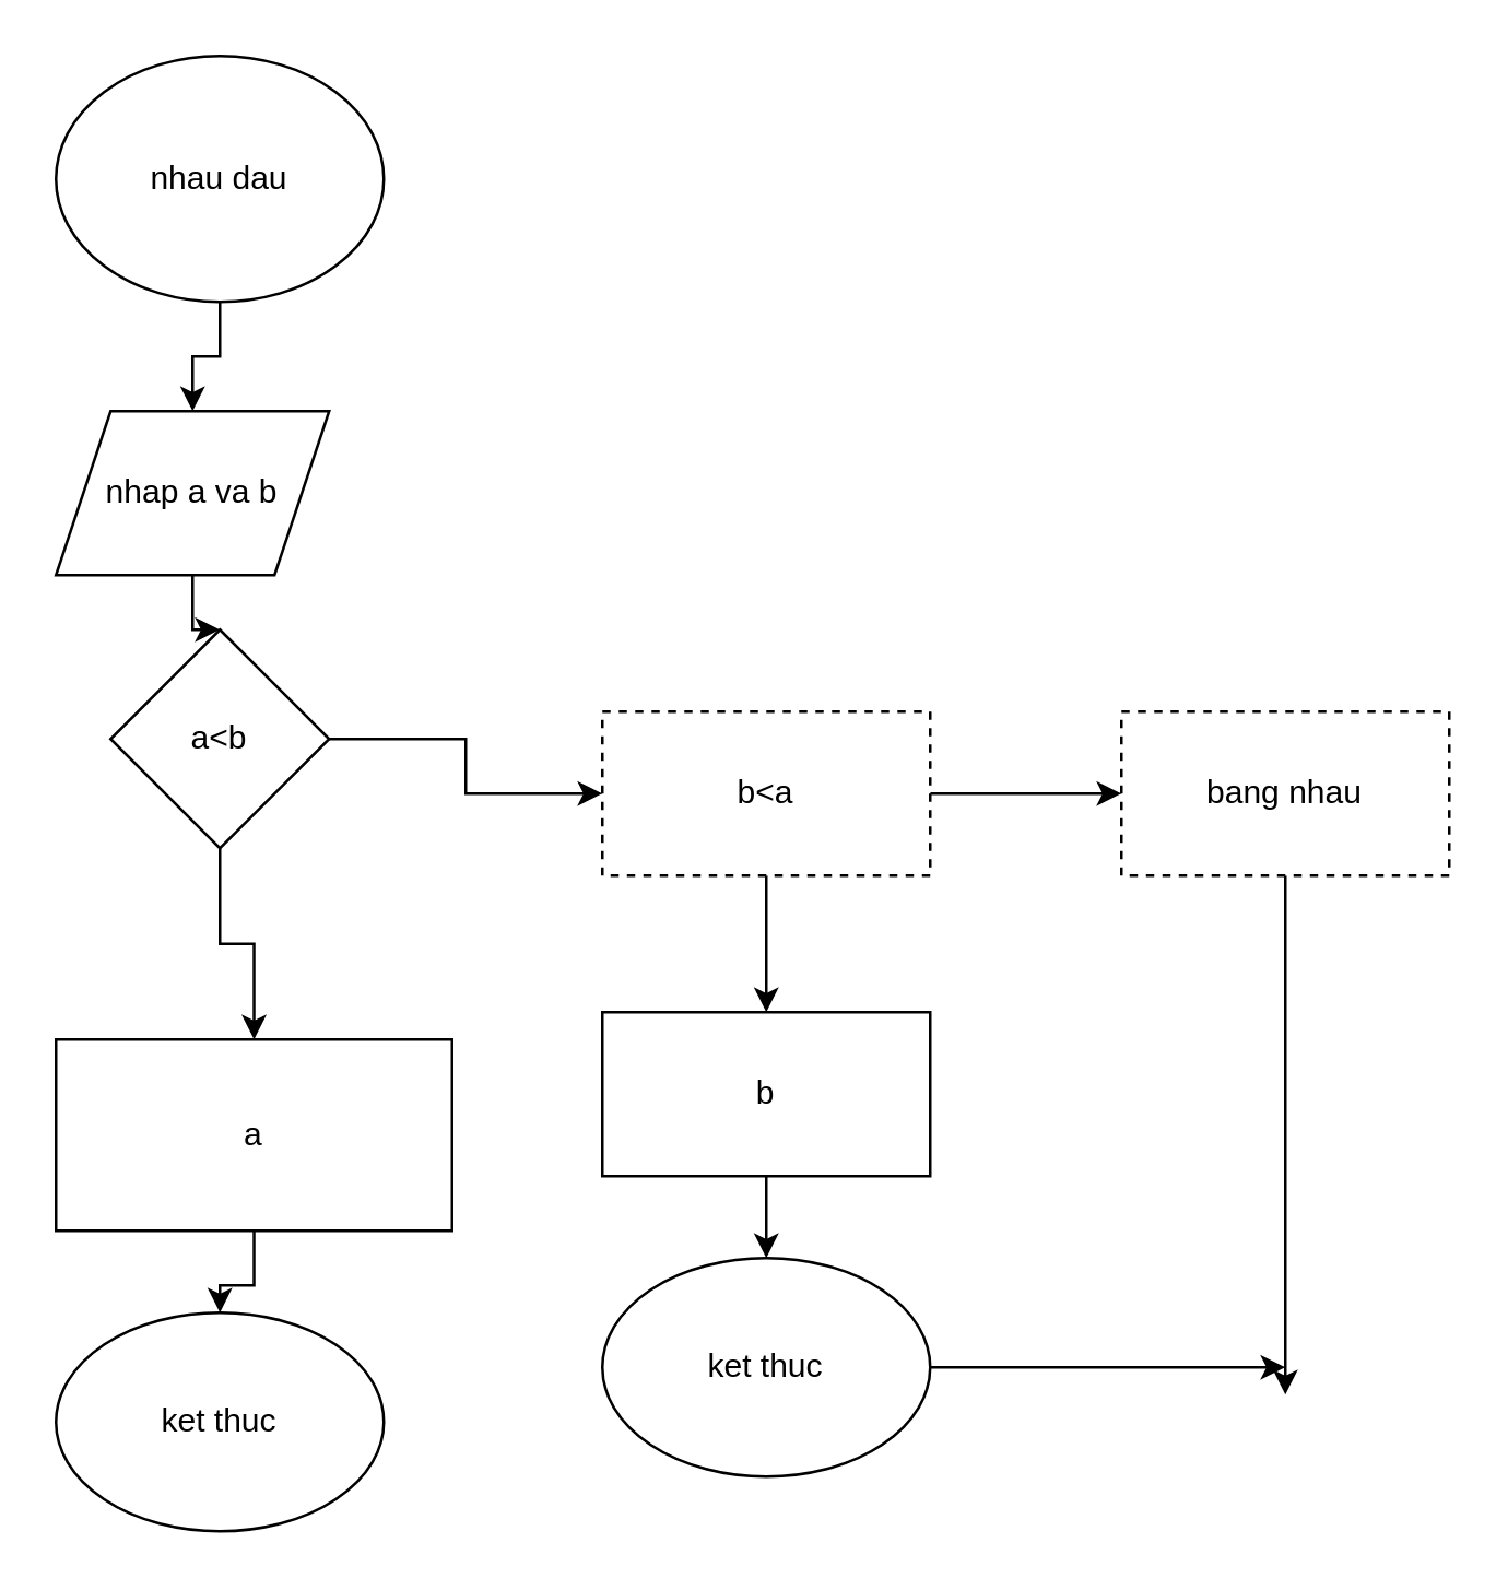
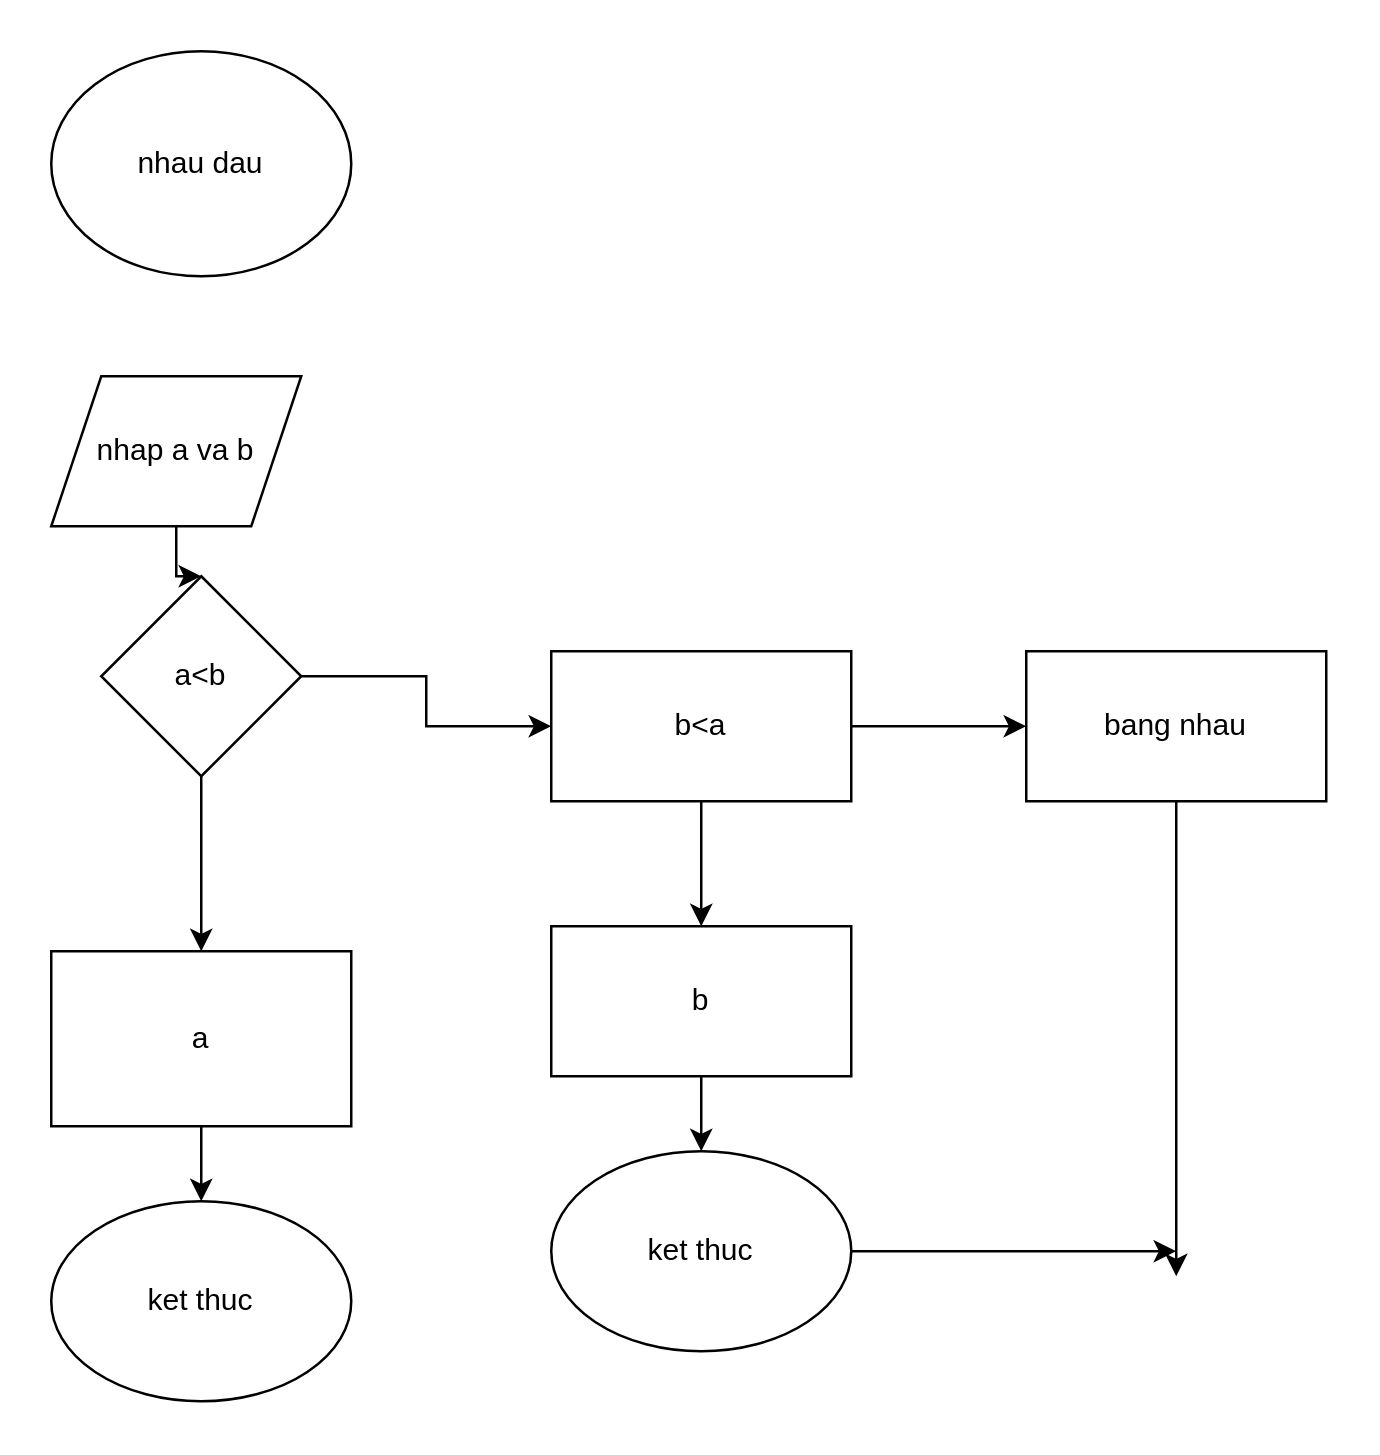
- <mxCell id="2" style="edgeStyle=orthogonalEdgeStyle;rounded=0;orthogonalLoop=1;jettySize=auto;html=1;" edge="1" parent="1" source="3" target="5"><mxGeometry relative="1" as="geometry"><mxPoint x="80" y="180" as="targetPoint" /></mxGeometry></mxCell>
- <mxCell id="14" value="b&amp;lt;a" style="rounded=0;whiteSpace=wrap;html=1;dashed=1;" vertex="1" parent="1"><mxGeometry x="220" y="260" width="120" height="60" as="geometry" /></mxCell>
+ <mxCell id="14" value="b&amp;lt;a" style="rounded=0;whiteSpace=wrap;html=1;" vertex="1" parent="1"><mxGeometry x="220" y="260" width="120" height="60" as="geometry" /></mxCell>
- <mxCell id="20" value="bang nhau" style="rounded=0;whiteSpace=wrap;html=1;dashed=1;" vertex="1" parent="1"><mxGeometry x="410" y="260" width="120" height="60" as="geometry" /></mxCell>
+ <mxCell id="20" value="bang nhau" style="rounded=0;whiteSpace=wrap;html=1;" vertex="1" parent="1"><mxGeometry x="410" y="260" width="120" height="60" as="geometry" /></mxCell>
- <mxCell id="10" value="a" style="rounded=0;whiteSpace=wrap;html=1;" vertex="1" parent="1"><mxGeometry x="20" y="380" width="145" height="70" as="geometry" /></mxCell>
+ <mxCell id="10" value="a" style="rounded=0;whiteSpace=wrap;html=1;" vertex="1" parent="1"><mxGeometry x="20" y="380" width="120" height="70" as="geometry" /></mxCell>
